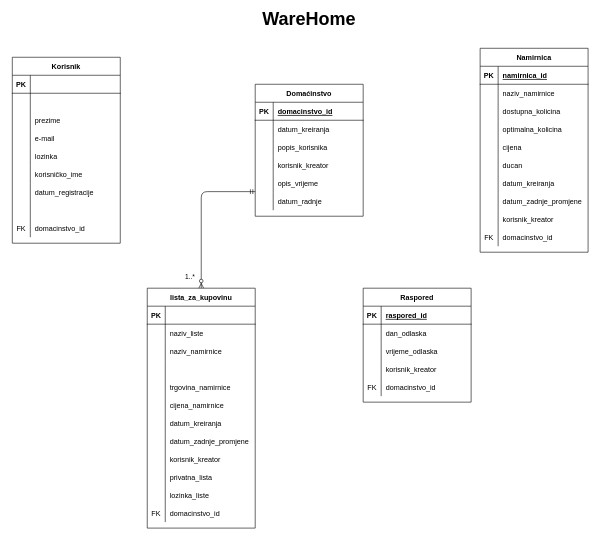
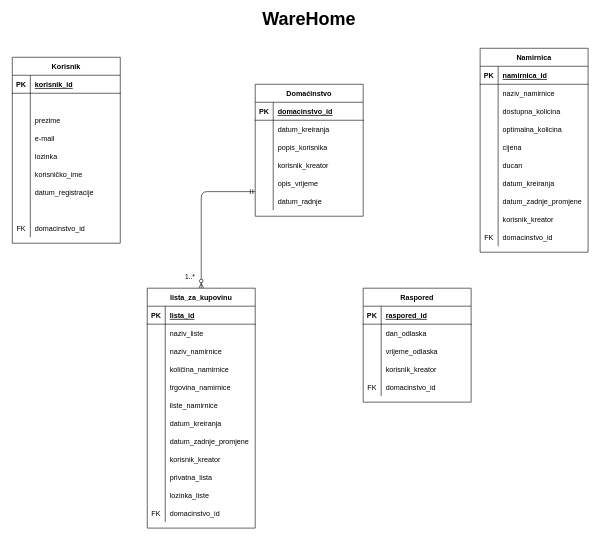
+ <mxCell id="6" value="korisnik_id" style="shape=partialRectangle;connectable=0;fillColor=none;top=0;left=0;bottom=0;right=0;align=left;spacingLeft=6;fontStyle=5;overflow=hidden;" parent="4" vertex="1"><mxGeometry x="30" width="150" height="30" as="geometry" /></mxCell>
+ <mxCell id="82" value="lista_id" style="shape=partialRectangle;connectable=0;fillColor=none;top=0;left=0;bottom=0;right=0;align=left;spacingLeft=6;fontStyle=5;overflow=hidden;" parent="80" vertex="1"><mxGeometry x="30" width="150" height="30" as="geometry" /></mxCell>
+ <mxCell id="91" value="količina_namirnice" style="shape=partialRectangle;connectable=0;fillColor=none;top=0;left=0;bottom=0;right=0;align=left;spacingLeft=6;overflow=hidden;" parent="89" vertex="1"><mxGeometry x="30" width="150" height="30" as="geometry" /></mxCell>
- <mxCell id="97" value="cijena_namirnice" style="shape=partialRectangle;connectable=0;fillColor=none;top=0;left=0;bottom=0;right=0;align=left;spacingLeft=6;overflow=hidden;" parent="95" vertex="1"><mxGeometry x="30" width="150" height="30" as="geometry" /></mxCell>
+ <mxCell id="97" value="liste_namirnice" style="shape=partialRectangle;connectable=0;fillColor=none;top=0;left=0;bottom=0;right=0;align=left;spacingLeft=6;overflow=hidden;" parent="95" vertex="1"><mxGeometry x="30" width="150" height="30" as="geometry" /></mxCell>
